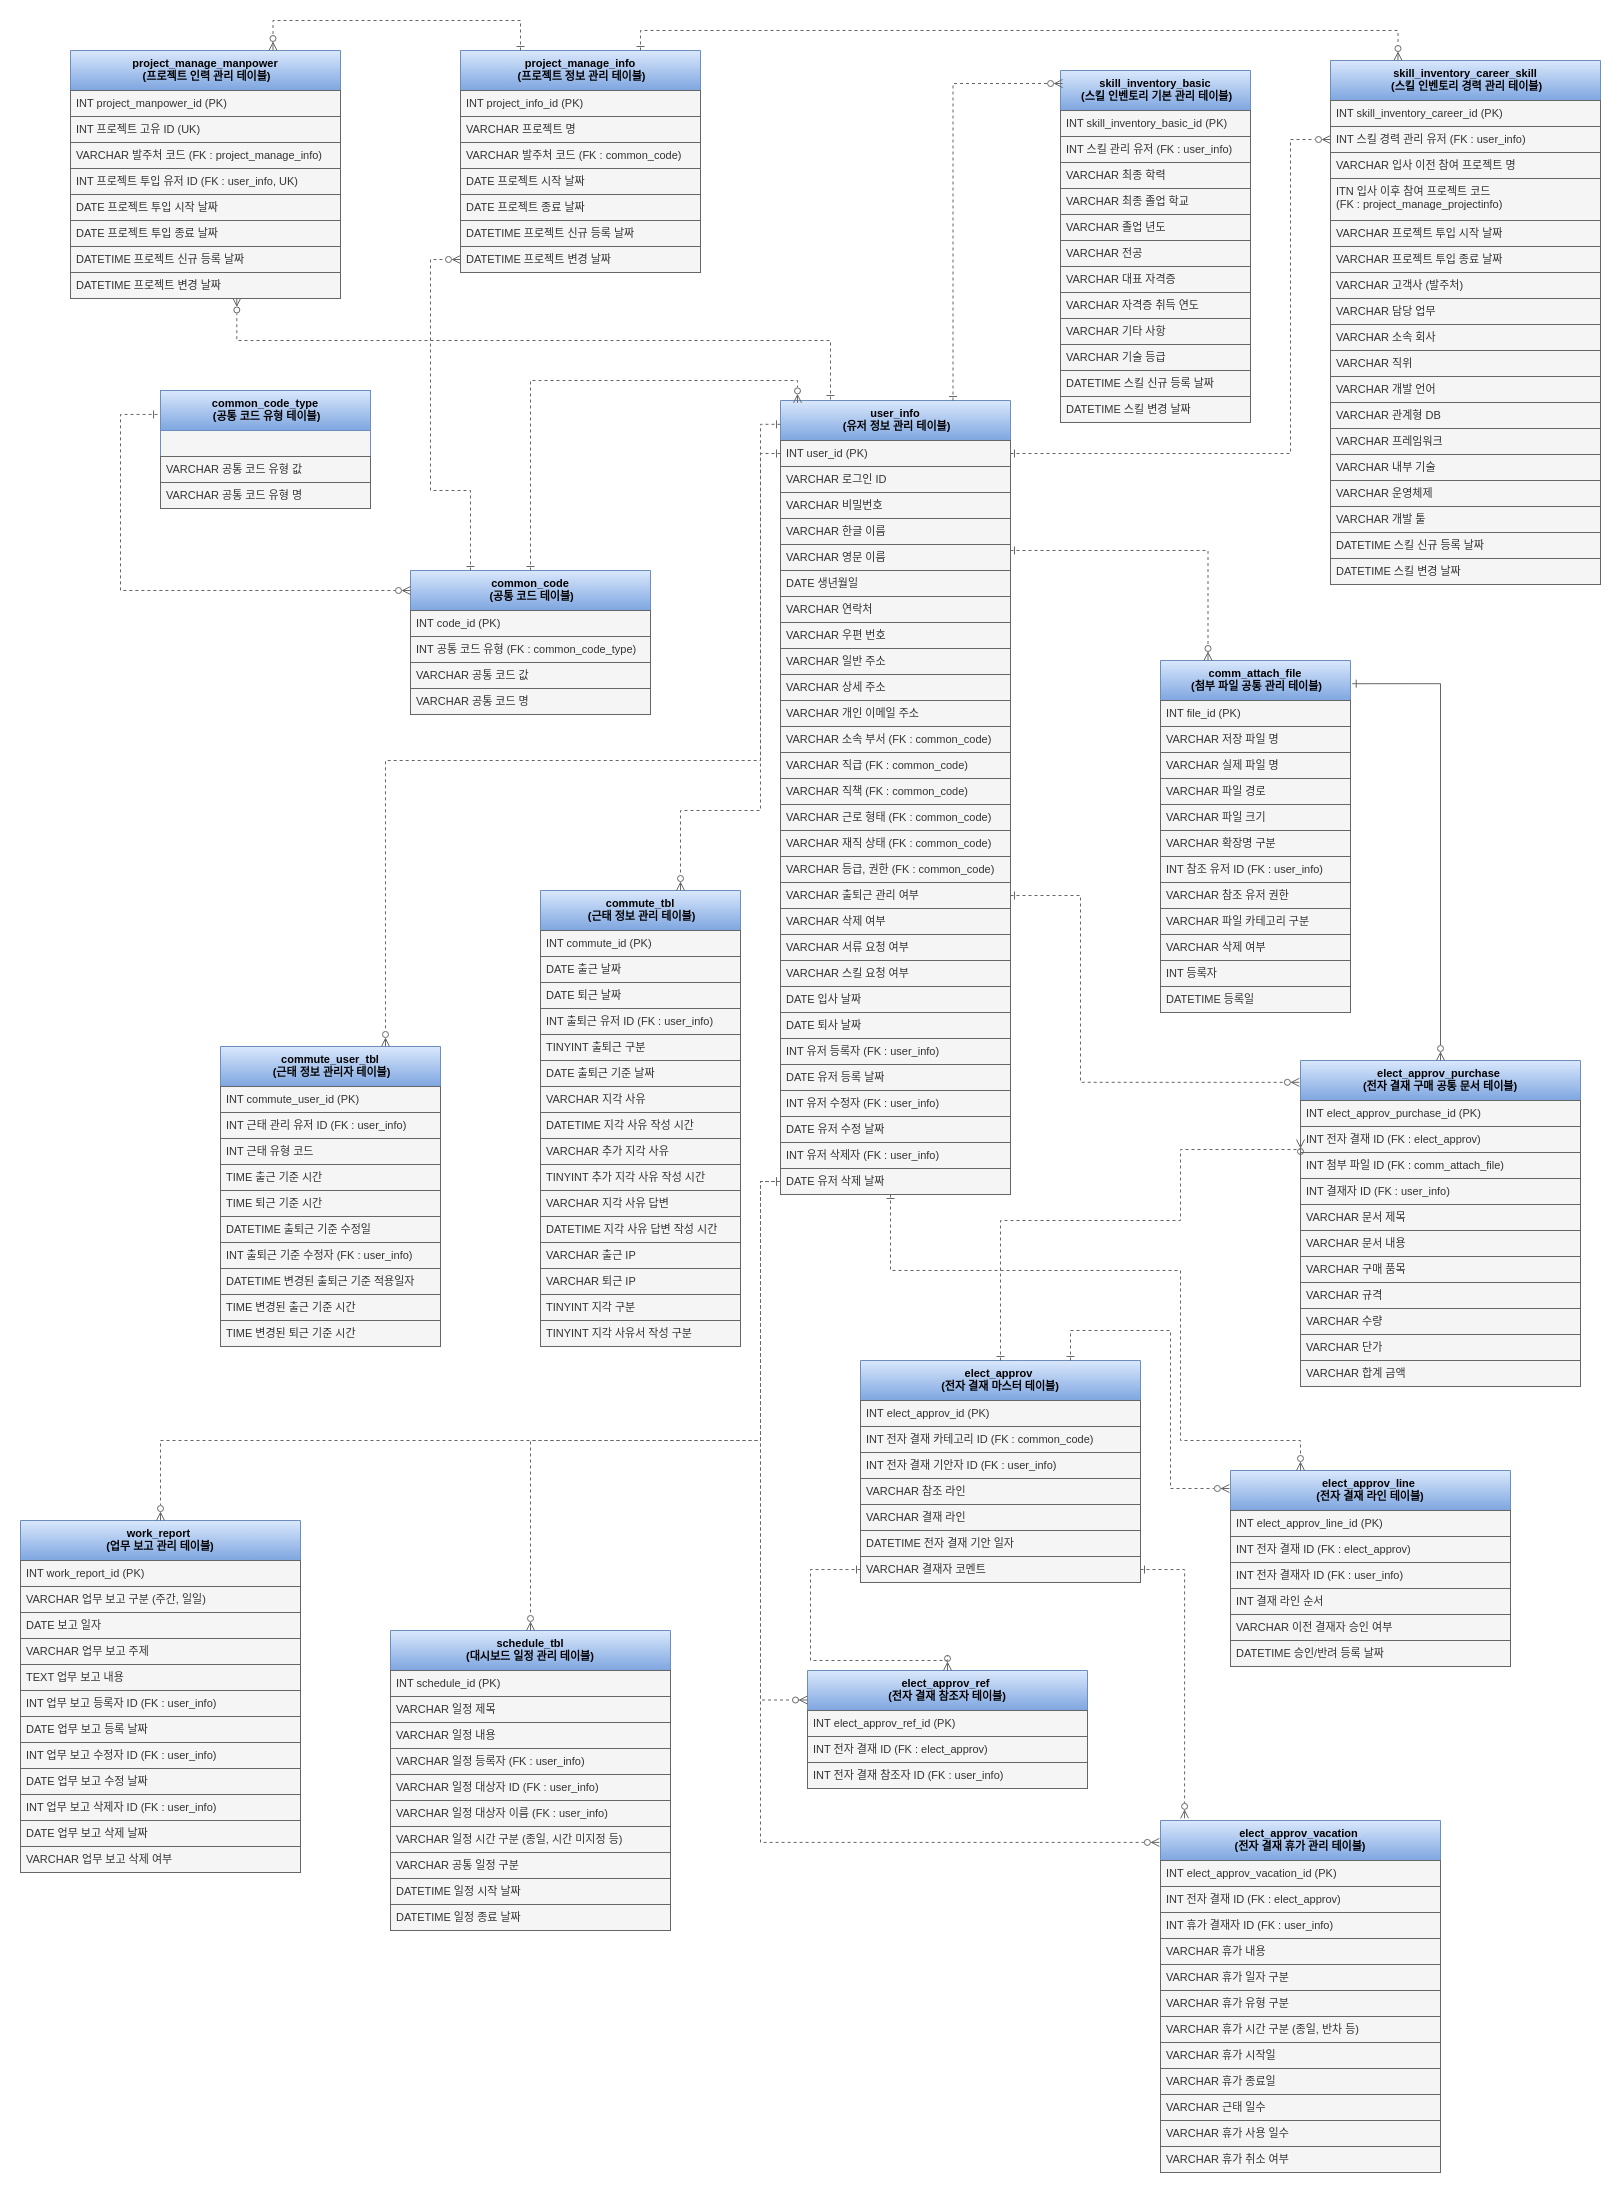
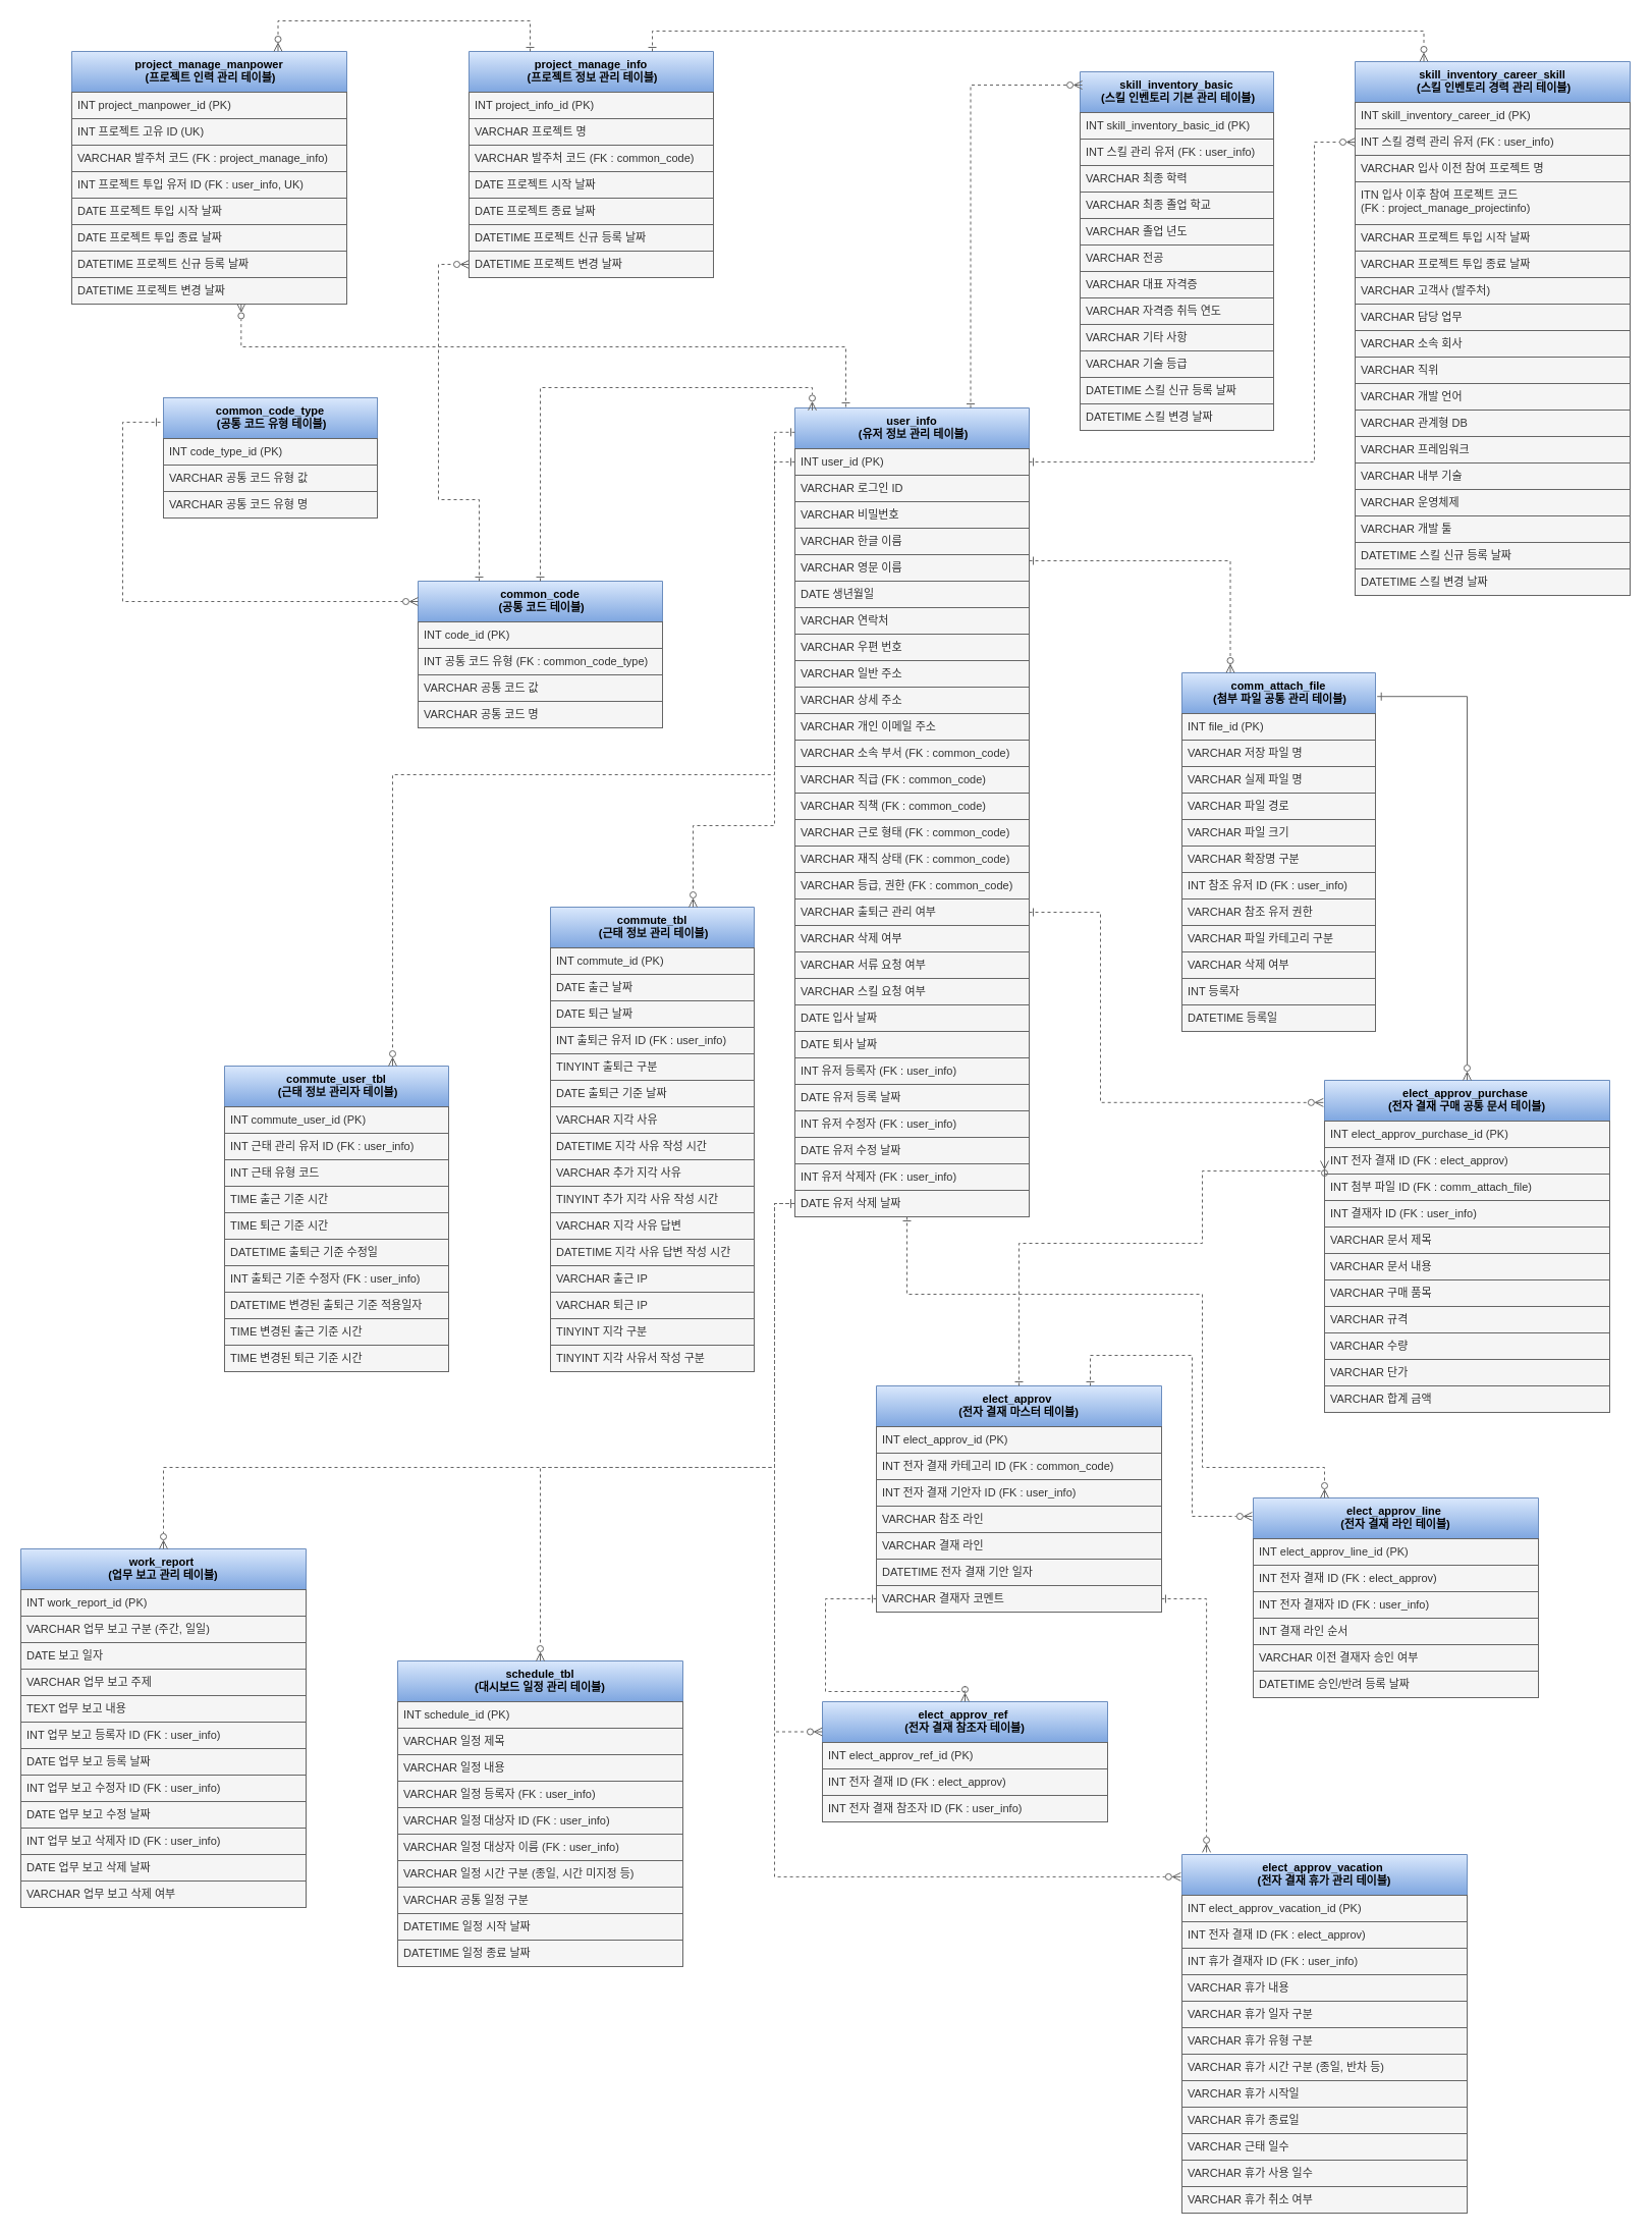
+ <mxCell id="55" value="INT code_type_id (PK)" style="text;align=left;verticalAlign=top;spacingLeft=4;spacingRight=4;overflow=hidden;rotatable=0;points=[[0,0.5],[1,0.5]];portConstraint=eastwest;fontSize=11;container=0;fillColor=#f5f5f5;fontColor=#333333;strokeColor=#666666;" parent="53" vertex="1"><mxGeometry y="40" width="210" height="26" as="geometry" /></mxCell>
